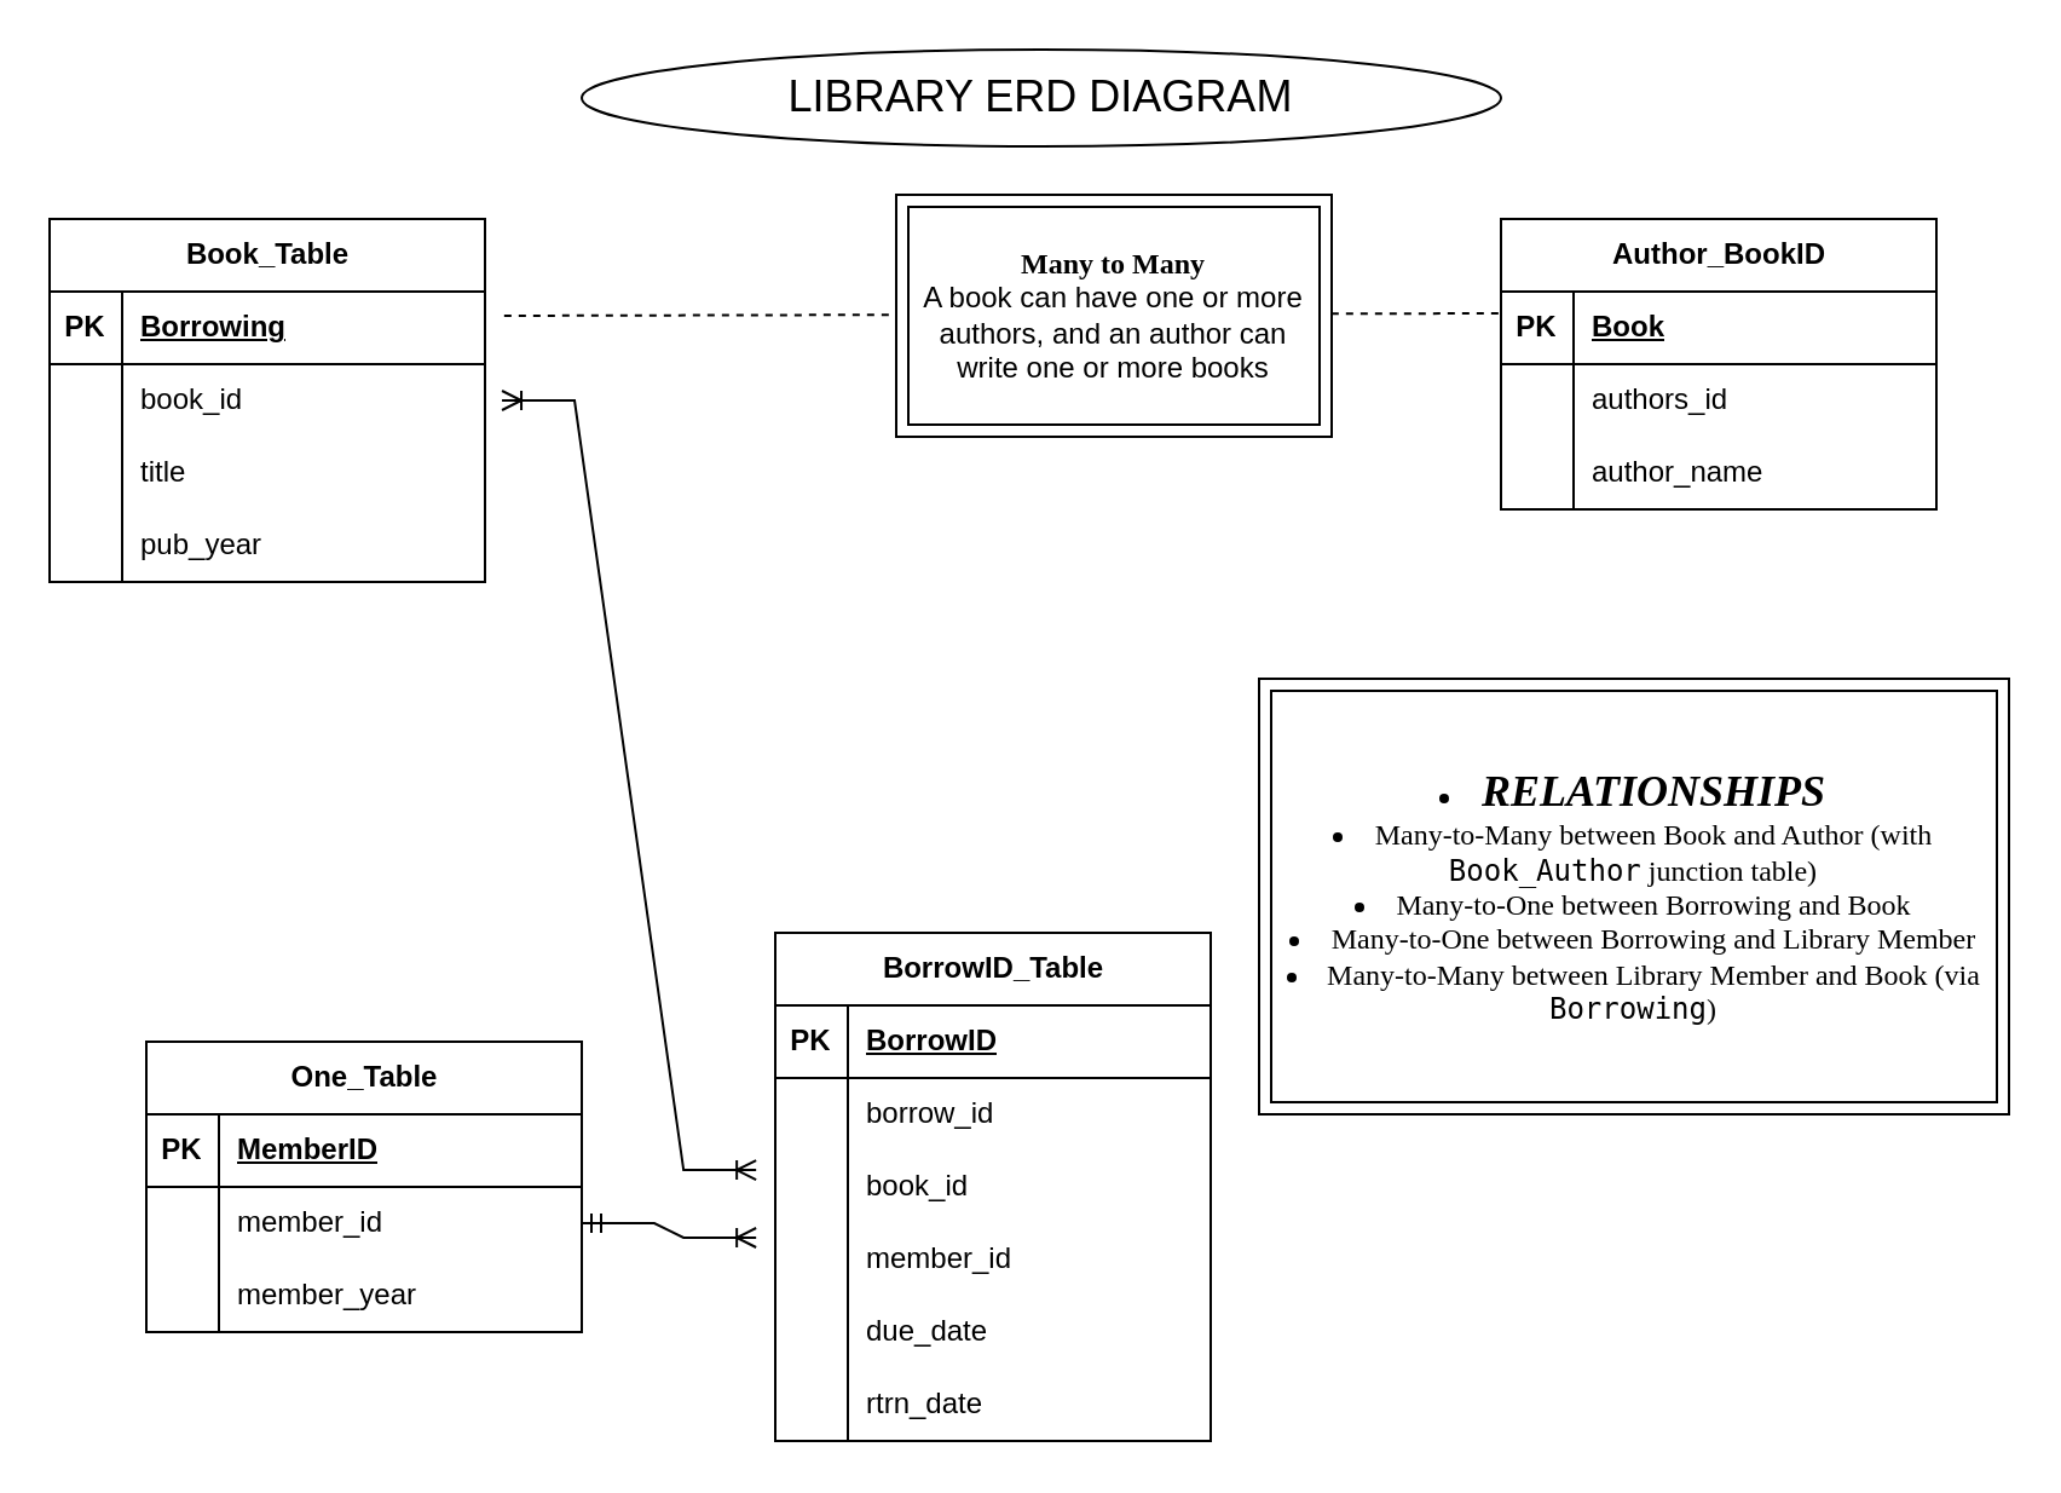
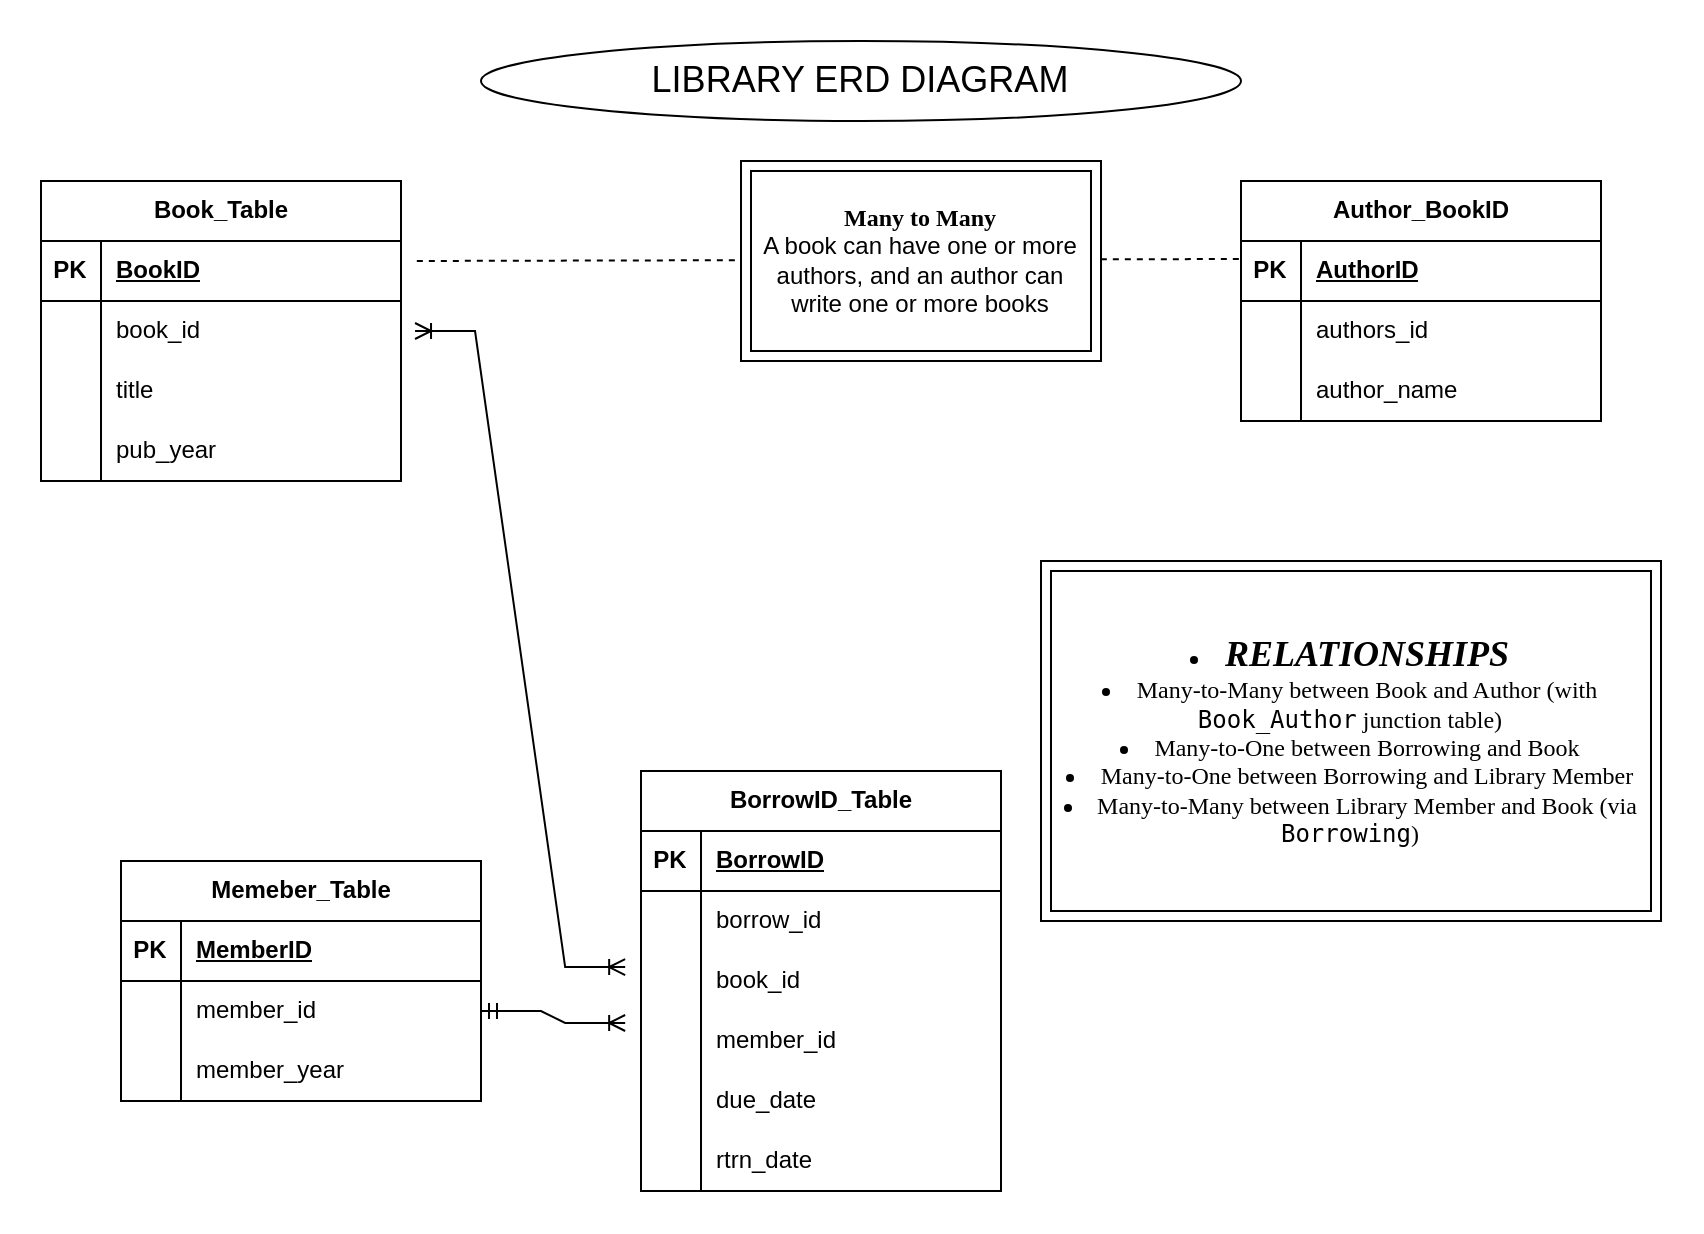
- <mxCell id="44" value="Borrowing" style="shape=partialRectangle;connectable=0;fillColor=none;top=0;left=0;bottom=0;right=0;align=left;spacingLeft=6;fontStyle=5;overflow=hidden;whiteSpace=wrap;html=1;" vertex="1" parent="42"><mxGeometry x="30" width="150" height="30" as="geometry"><mxRectangle width="150" height="30" as="alternateBounds" /></mxGeometry></mxCell>
+ <mxCell id="44" value="BookID" style="shape=partialRectangle;connectable=0;fillColor=none;top=0;left=0;bottom=0;right=0;align=left;spacingLeft=6;fontStyle=5;overflow=hidden;whiteSpace=wrap;html=1;" vertex="1" parent="42"><mxGeometry x="30" width="150" height="30" as="geometry"><mxRectangle width="150" height="30" as="alternateBounds" /></mxGeometry></mxCell>
- <mxCell id="15" value="Book" style="shape=partialRectangle;connectable=0;fillColor=none;top=0;left=0;bottom=0;right=0;align=left;spacingLeft=6;fontStyle=5;overflow=hidden;whiteSpace=wrap;html=1;" vertex="1" parent="13"><mxGeometry x="30" width="150" height="30" as="geometry"><mxRectangle width="150" height="30" as="alternateBounds" /></mxGeometry></mxCell>
+ <mxCell id="15" value="AuthorID" style="shape=partialRectangle;connectable=0;fillColor=none;top=0;left=0;bottom=0;right=0;align=left;spacingLeft=6;fontStyle=5;overflow=hidden;whiteSpace=wrap;html=1;" vertex="1" parent="13"><mxGeometry x="30" width="150" height="30" as="geometry"><mxRectangle width="150" height="30" as="alternateBounds" /></mxGeometry></mxCell>
- <mxCell id="2" value="One_Table" style="shape=table;startSize=30;container=1;collapsible=1;childLayout=tableLayout;fixedRows=1;rowLines=0;fontStyle=1;align=center;resizeLast=1;html=1;" vertex="1" parent="1"><mxGeometry x="60" y="430" width="180" height="120" as="geometry" /></mxCell>
+ <mxCell id="2" value="Memeber_Table" style="shape=table;startSize=30;container=1;collapsible=1;childLayout=tableLayout;fixedRows=1;rowLines=0;fontStyle=1;align=center;resizeLast=1;html=1;" vertex="1" parent="1"><mxGeometry x="60" y="430" width="180" height="120" as="geometry" /></mxCell>
